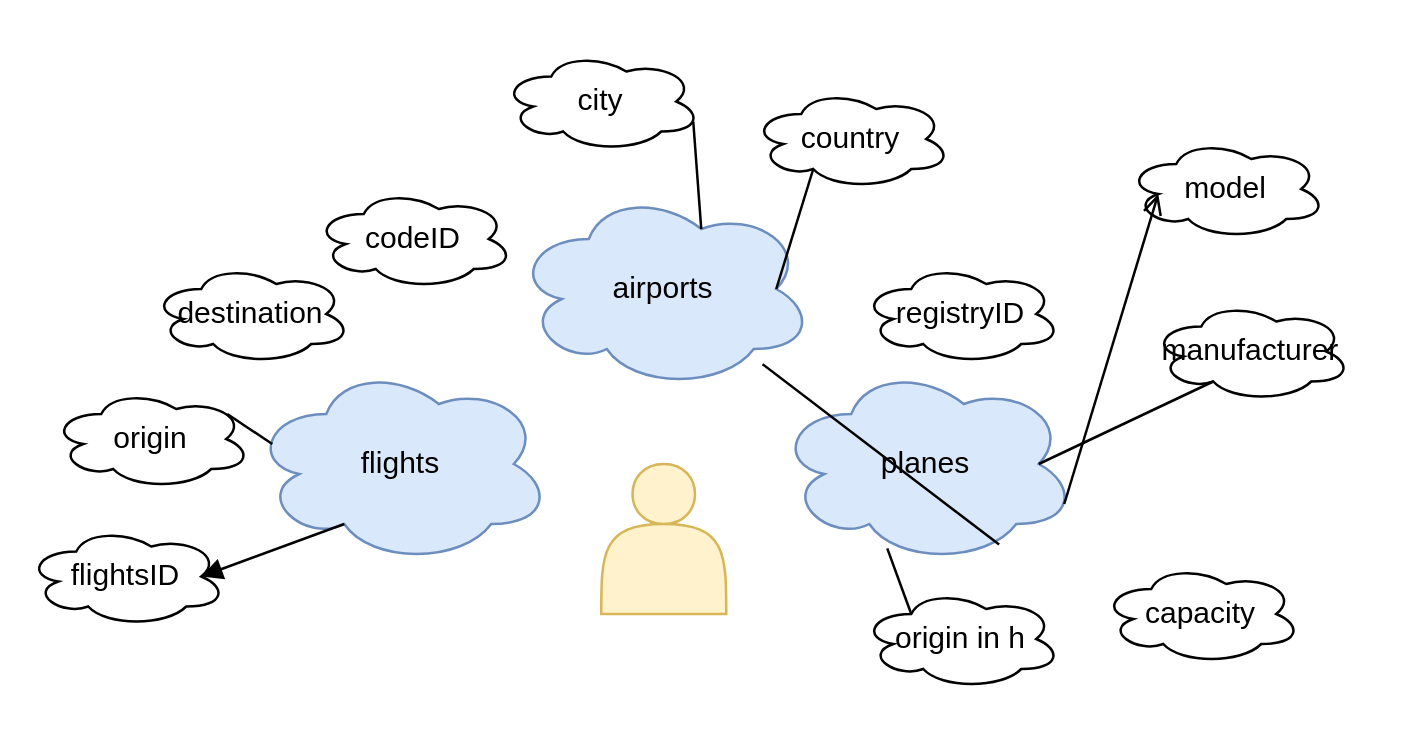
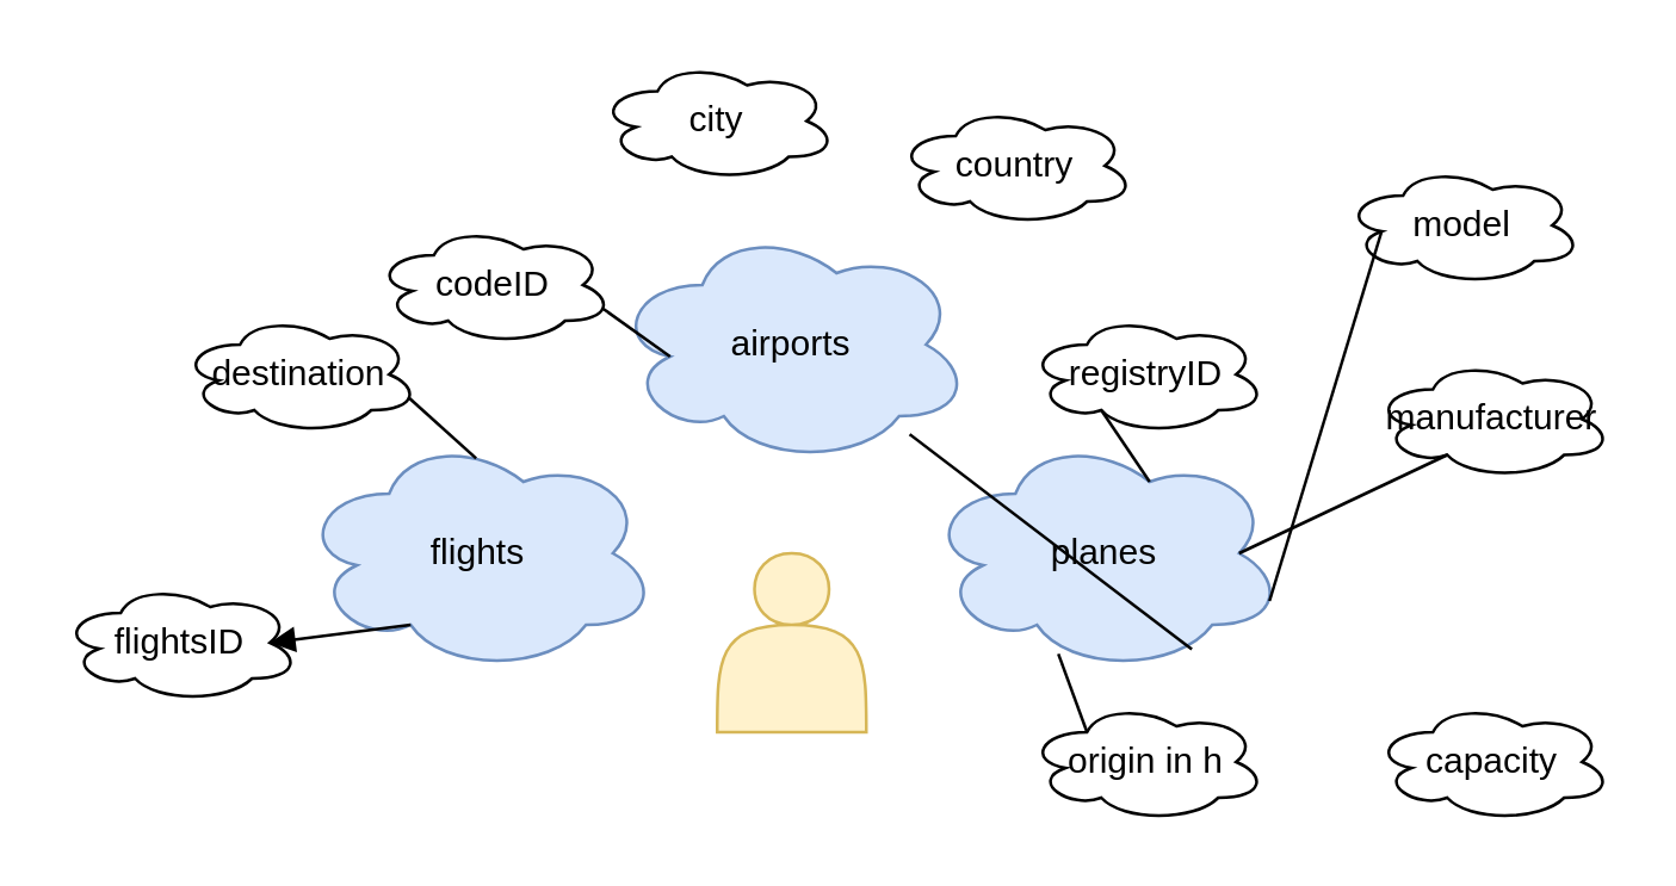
- <mxCell id="16" value="" style="endArrow=none;html=1;rounded=0;labelBackgroundColor=default;fontColor=default;strokeColor=default;exitX=0.625;exitY=0.2;exitDx=0;exitDy=0;exitPerimeter=0;entryX=0.96;entryY=0.7;entryDx=0;entryDy=0;entryPerimeter=0;" edge="1" parent="1" source="4" target="13"><mxGeometry width="50" height="50" relative="1" as="geometry"><mxPoint x="250" y="125" as="sourcePoint" /><mxPoint x="300" y="75" as="targetPoint" /></mxGeometry></mxCell>
- <mxCell id="25" value="" style="endArrow=open;html=1;rounded=0;labelBackgroundColor=default;fontColor=default;strokeColor=default;exitX=0.96;exitY=0.7;exitDx=0;exitDy=0;exitPerimeter=0;entryX=0.16;entryY=0.55;entryDx=0;entryDy=0;entryPerimeter=0;" edge="1" parent="1" source="5" target="20"><mxGeometry width="50" height="50" relative="1" as="geometry"><mxPoint x="280" y="315" as="sourcePoint" /><mxPoint x="330" y="265" as="targetPoint" /></mxGeometry></mxCell>
+ <mxCell id="25" value="" style="endArrow=none;html=1;rounded=0;labelBackgroundColor=default;fontColor=default;strokeColor=default;exitX=0.96;exitY=0.7;exitDx=0;exitDy=0;exitPerimeter=0;entryX=0.16;entryY=0.55;entryDx=0;entryDy=0;entryPerimeter=0;" edge="1" parent="1" source="5" target="20"><mxGeometry width="50" height="50" relative="1" as="geometry"><mxPoint x="280" y="315" as="sourcePoint" /><mxPoint x="330" y="265" as="targetPoint" /></mxGeometry></mxCell>
- <mxCell id="17" value="" style="endArrow=none;html=1;rounded=0;labelBackgroundColor=default;fontColor=default;strokeColor=default;exitX=0.875;exitY=0.5;exitDx=0;exitDy=0;exitPerimeter=0;entryX=0.31;entryY=0.8;entryDx=0;entryDy=0;entryPerimeter=0;" edge="1" parent="1" source="4" target="14"><mxGeometry width="50" height="50" relative="1" as="geometry"><mxPoint x="250" y="125" as="sourcePoint" /><mxPoint x="300" y="75" as="targetPoint" /></mxGeometry></mxCell>
+ <mxCell id="15" value="" style="endArrow=none;html=1;rounded=0;labelBackgroundColor=default;fontColor=default;strokeColor=default;exitX=0.16;exitY=0.55;exitDx=0;exitDy=0;exitPerimeter=0;entryX=0.96;entryY=0.7;entryDx=0;entryDy=0;entryPerimeter=0;" edge="1" parent="1" source="4" target="12"><mxGeometry width="50" height="50" relative="1" as="geometry"><mxPoint x="250" y="125" as="sourcePoint" /><mxPoint x="300" y="75" as="targetPoint" /></mxGeometry></mxCell>
+ <mxCell id="9" value="" style="endArrow=none;html=1;rounded=0;fontColor=default;exitX=0.493;exitY=0.102;exitDx=0;exitDy=0;exitPerimeter=0;strokeColor=default;labelBackgroundColor=default;entryX=0.96;entryY=0.7;entryDx=0;entryDy=0;entryPerimeter=0;" edge="1" parent="1" source="3" target="8"><mxGeometry width="50" height="50" relative="1" as="geometry"><mxPoint x="250" y="125" as="sourcePoint" /><mxPoint x="300" y="75" as="targetPoint" /></mxGeometry></mxCell>
+ <mxCell id="23" value="" style="endArrow=none;html=1;rounded=0;labelBackgroundColor=default;fontColor=default;strokeColor=default;exitX=0.625;exitY=0.2;exitDx=0;exitDy=0;exitPerimeter=0;entryX=0.31;entryY=0.8;entryDx=0;entryDy=0;entryPerimeter=0;" edge="1" parent="1" source="5" target="18"><mxGeometry width="50" height="50" relative="1" as="geometry"><mxPoint x="250" y="205" as="sourcePoint" /><mxPoint x="300" y="155" as="targetPoint" /></mxGeometry></mxCell>
- <mxCell id="10" value="" style="endArrow=none;html=1;rounded=0;labelBackgroundColor=default;fontColor=default;strokeColor=default;exitX=0.07;exitY=0.4;exitDx=0;exitDy=0;exitPerimeter=0;entryX=0.88;entryY=0.25;entryDx=0;entryDy=0;entryPerimeter=0;" edge="1" parent="1" source="3" target="7"><mxGeometry width="50" height="50" relative="1" as="geometry"><mxPoint x="250" y="125" as="sourcePoint" /><mxPoint x="300" y="75" as="targetPoint" /></mxGeometry></mxCell>
- <mxCell id="7" value="origin" style="ellipse;shape=cloud;whiteSpace=wrap;html=1;fontColor=default;strokeColor=default;fillColor=default;" vertex="1" parent="1"><mxGeometry x="20" y="155" width="80" height="40" as="geometry" /></mxCell>
- <mxCell id="6" value="flightsID" style="ellipse;shape=cloud;whiteSpace=wrap;html=1;fontColor=default;strokeColor=default;fillColor=default;" vertex="1" parent="1"><mxGeometry x="10" y="210" width="80" height="40" as="geometry" /></mxCell>
+ <mxCell id="6" value="flightsID" style="ellipse;shape=cloud;whiteSpace=wrap;html=1;fontColor=default;strokeColor=default;fillColor=default;" vertex="1" parent="1"><mxGeometry x="20" y="195" width="80" height="40" as="geometry" /></mxCell>
- <mxCell id="21" value="capacity" style="ellipse;shape=cloud;whiteSpace=wrap;html=1;fontColor=default;strokeColor=default;fillColor=default;" vertex="1" parent="1"><mxGeometry x="440" y="225" width="80" height="40" as="geometry" /></mxCell>
+ <mxCell id="21" value="capacity" style="ellipse;shape=cloud;whiteSpace=wrap;html=1;fontColor=default;strokeColor=default;fillColor=default;" vertex="1" parent="1"><mxGeometry x="460" y="235" width="80" height="40" as="geometry" /></mxCell>
